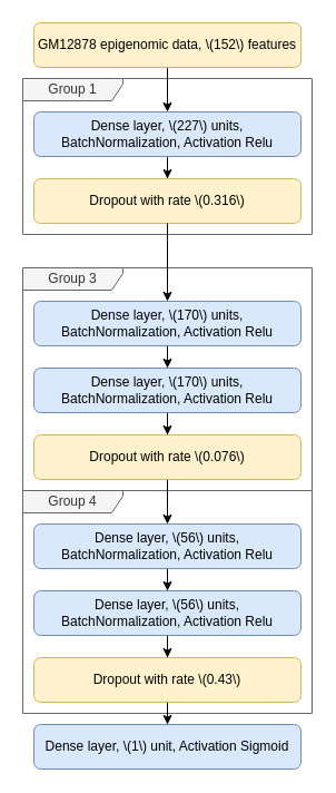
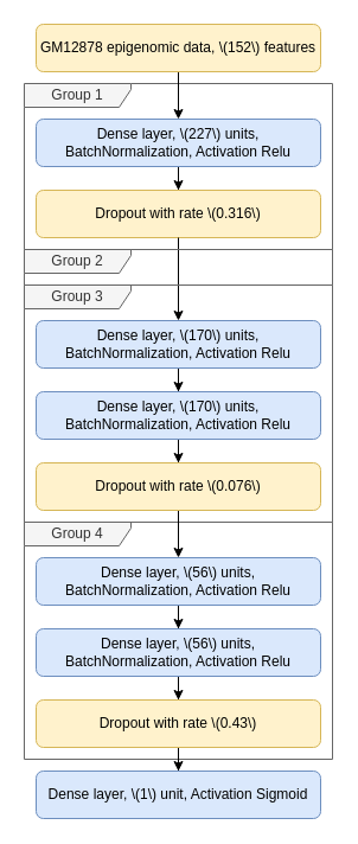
+ <mxCell id="24" value="Group 2" style="shape=umlFrame;whiteSpace=wrap;html=1;width=90;height=20;fillColor=#f5f5f5;strokeColor=#666666;fontColor=#333333;" parent="1" vertex="1"><mxGeometry x="20" y="210" width="260" height="30" as="geometry" /></mxCell>
